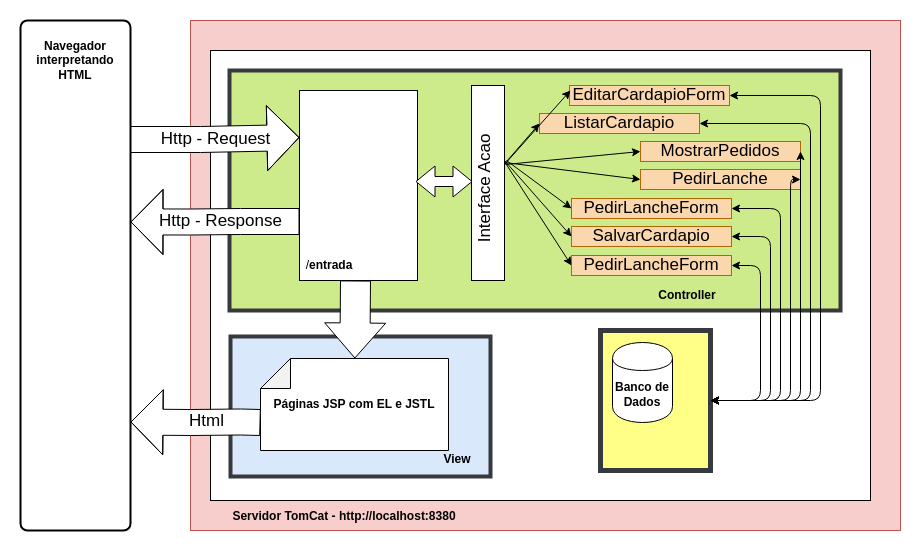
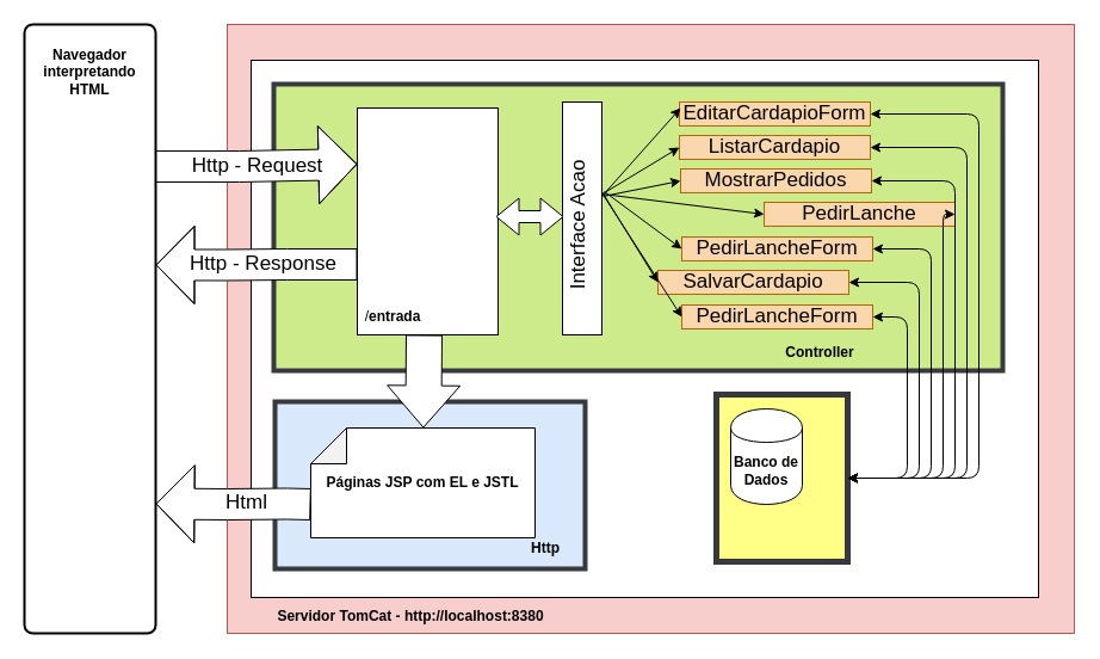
- <mxCell id="20" value="ListarCardapio&lt;br&gt;" style="text;html=1;align=center;verticalAlign=middle;whiteSpace=wrap;rounded=0;fontSize=17;fillColor=#fad7ac;strokeColor=#b46504;" vertex="1" parent="1"><mxGeometry x="539" y="113" width="160" height="20" as="geometry" /></mxCell>
+ <mxCell id="20" value="ListarCardapio&lt;br&gt;" style="text;html=1;align=center;verticalAlign=middle;whiteSpace=wrap;rounded=0;fontSize=17;fillColor=#fad7ac;strokeColor=#b46504;" vertex="1" parent="1"><mxGeometry x="569" y="113" width="160" height="20" as="geometry" /></mxCell>
- <mxCell id="21" value="MostrarPedidos&lt;br&gt;" style="text;html=1;align=center;verticalAlign=middle;whiteSpace=wrap;rounded=0;fontSize=17;fillColor=#fad7ac;strokeColor=#b46504;" vertex="1" parent="1"><mxGeometry x="640" y="141" width="160" height="20" as="geometry" /></mxCell>
+ <mxCell id="21" value="MostrarPedidos&lt;br&gt;" style="text;html=1;align=center;verticalAlign=middle;whiteSpace=wrap;rounded=0;fontSize=17;fillColor=#fad7ac;strokeColor=#b46504;" vertex="1" parent="1"><mxGeometry x="570" y="141" width="160" height="20" as="geometry" /></mxCell>
- <mxCell id="25" value="SalvarCardapio&lt;br&gt;" style="text;html=1;align=center;verticalAlign=middle;whiteSpace=wrap;rounded=0;fontSize=17;fillColor=#fad7ac;strokeColor=#b46504;" vertex="1" parent="1"><mxGeometry x="571" y="226" width="160" height="20" as="geometry" /></mxCell>
+ <mxCell id="25" value="SalvarCardapio&lt;br&gt;" style="text;html=1;align=center;verticalAlign=middle;whiteSpace=wrap;rounded=0;fontSize=17;fillColor=#fad7ac;strokeColor=#b46504;" vertex="1" parent="1"><mxGeometry x="551" y="226" width="160" height="20" as="geometry" /></mxCell>
- <mxCell id="11" value="&lt;b&gt;View&lt;/b&gt;" style="text;html=1;strokeColor=none;fillColor=none;align=center;verticalAlign=middle;whiteSpace=wrap;rounded=0;" vertex="1" parent="1"><mxGeometry x="437" y="449" width="40" height="20" as="geometry" /></mxCell>
+ <mxCell id="11" value="&lt;b&gt;Http&lt;/b&gt;" style="text;html=1;strokeColor=none;fillColor=none;align=center;verticalAlign=middle;whiteSpace=wrap;rounded=0;" vertex="1" parent="1"><mxGeometry x="437" y="449" width="40" height="20" as="geometry" /></mxCell>
